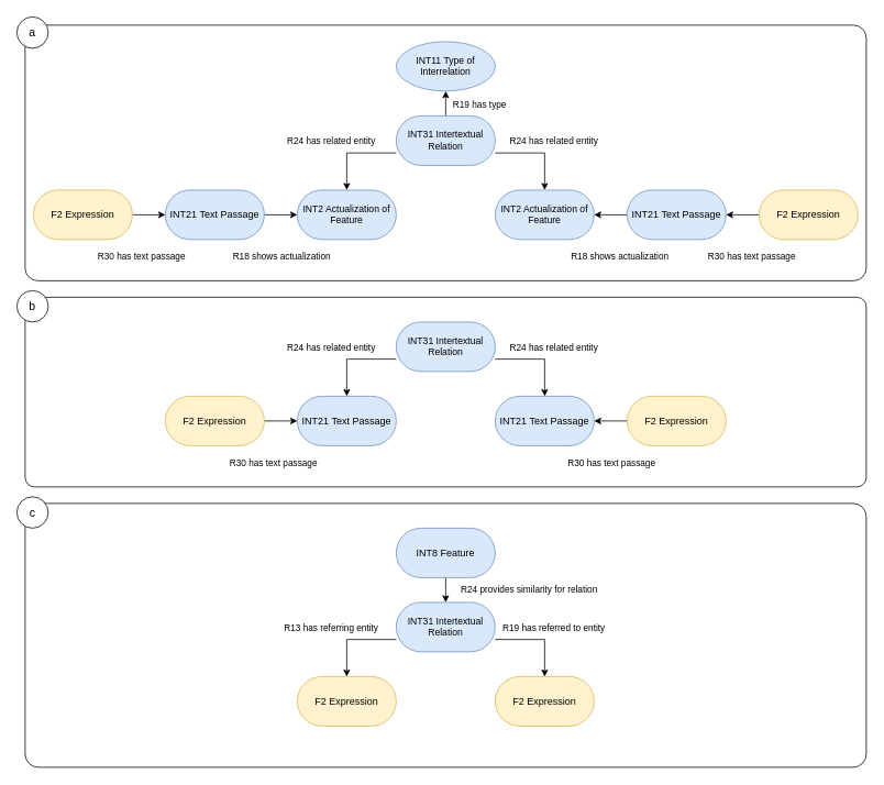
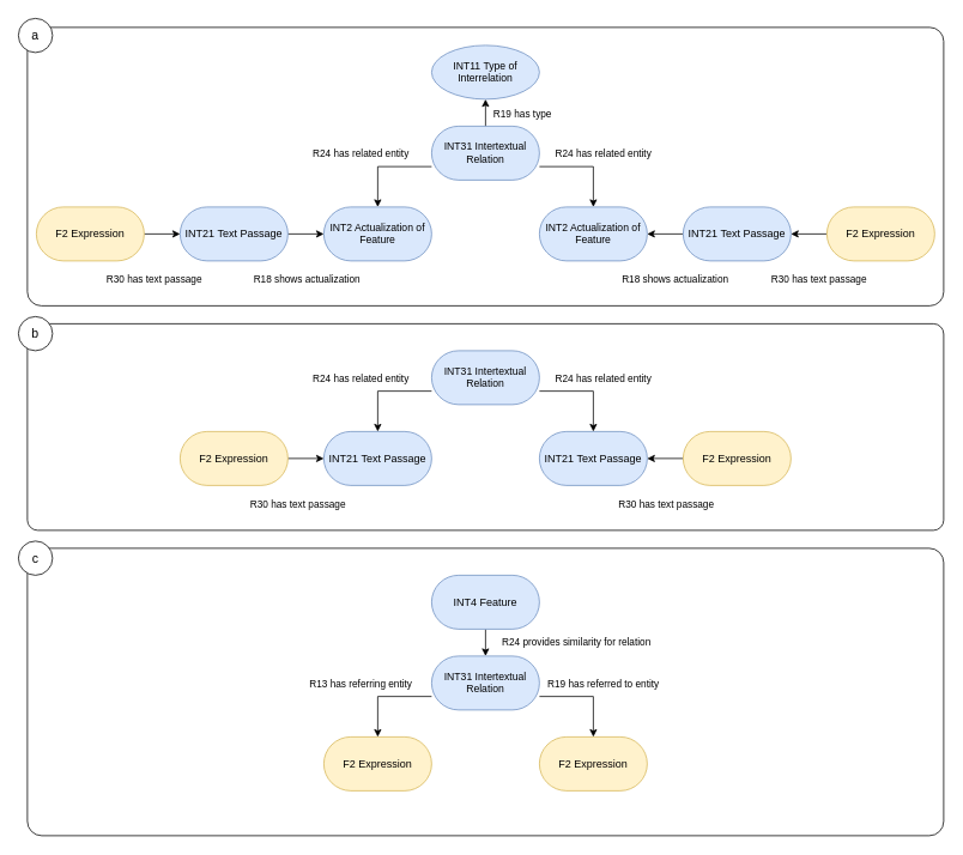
- <mxCell id="49" value="INT8 Feature" style="rounded=1;html=1;perimeterSpacing=0;arcSize=50;whiteSpace=wrap;fontFamily=Helvetica;spacingTop=0;spacingBottom=0;spacing=2;fillColor=#dae8fc;strokeColor=#6c8ebf;fontSize=12;" parent="1" vertex="1"><mxGeometry x="480" y="640" width="120" height="60" as="geometry" /></mxCell>
+ <mxCell id="49" value="INT4 Feature" style="rounded=1;html=1;perimeterSpacing=0;arcSize=50;whiteSpace=wrap;fontFamily=Helvetica;spacingTop=0;spacingBottom=0;spacing=2;fillColor=#dae8fc;strokeColor=#6c8ebf;fontSize=12;" parent="1" vertex="1"><mxGeometry x="480" y="640" width="120" height="60" as="geometry" /></mxCell>
